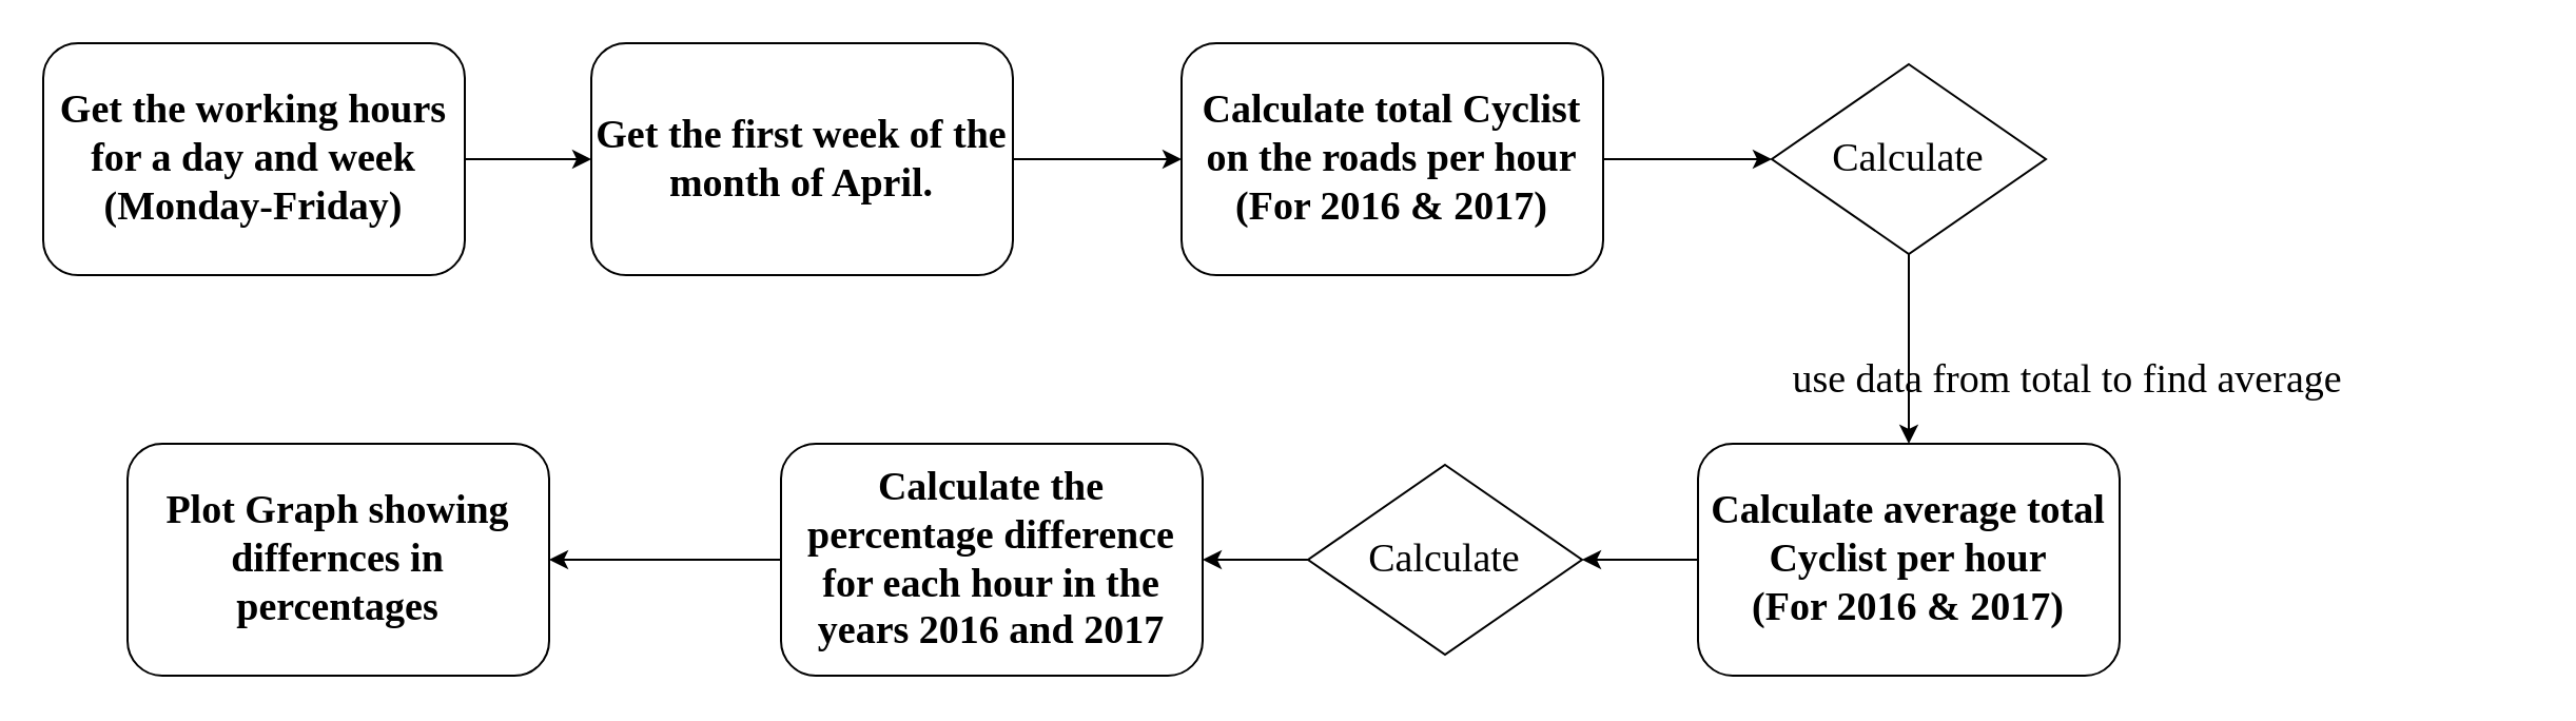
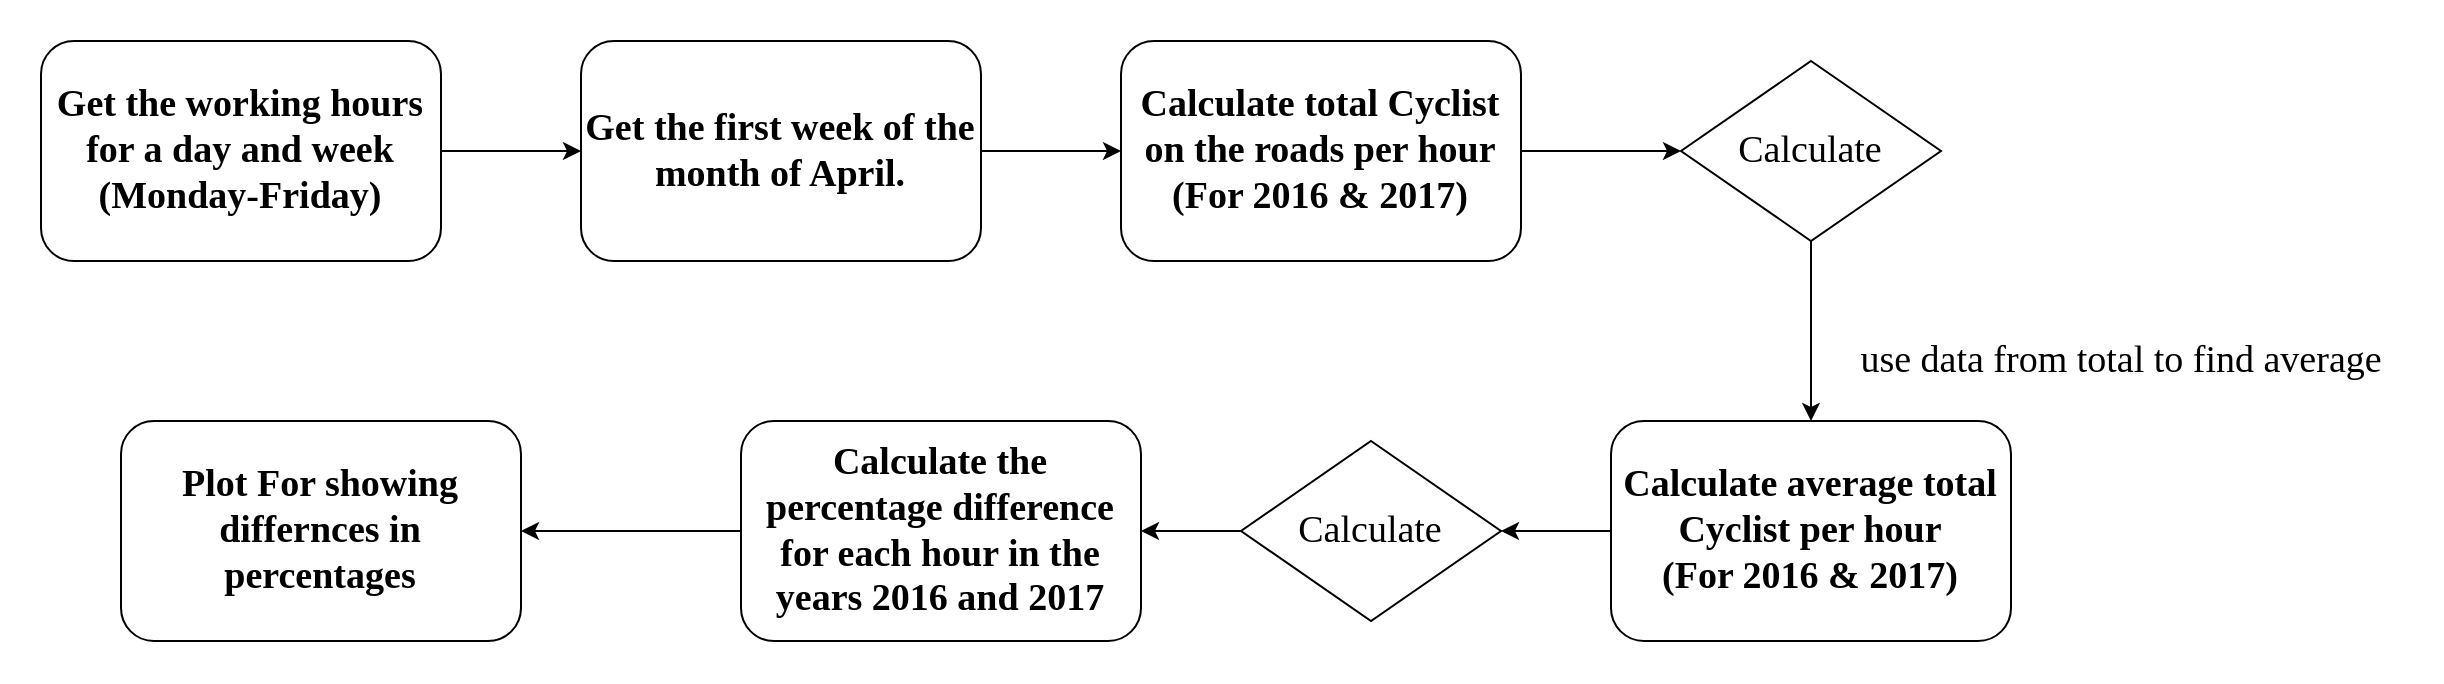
- <mxCell id="17" value="&lt;b&gt;&lt;font face=&quot;Times New Roman&quot; style=&quot;font-size: 19px&quot;&gt;Get the first week of the month of April.&lt;/font&gt;&lt;/b&gt;" style="rounded=1;whiteSpace=wrap;html=1;" vertex="1" parent="1"><mxGeometry x="280" y="20" width="200" height="110" as="geometry" /></mxCell>
+ <mxCell id="17" value="&lt;b&gt;&lt;font face=&quot;Times New Roman&quot; style=&quot;font-size: 19px&quot;&gt;Get the first week of the month of April.&lt;/font&gt;&lt;/b&gt;" style="rounded=1;whiteSpace=wrap;html=1;" vertex="1" parent="1"><mxGeometry x="290" y="20" width="200" height="110" as="geometry" /></mxCell>
- <mxCell id="13" value="use data from total to find average" style="text;html=1;align=center;verticalAlign=middle;resizable=0;points=[];autosize=1;strokeColor=none;fillColor=none;fontSize=19;fontFamily=Times New Roman;" vertex="1" parent="1"><mxGeometry x="840" y="165" width="280" height="30" as="geometry" /></mxCell>
+ <mxCell id="13" value="use data from total to find average" style="text;html=1;align=center;verticalAlign=middle;resizable=0;points=[];autosize=1;strokeColor=none;fillColor=none;fontSize=19;fontFamily=Times New Roman;" vertex="1" parent="1"><mxGeometry x="920" y="165" width="280" height="30" as="geometry" /></mxCell>
- <mxCell id="8" value="&lt;b&gt;&lt;font face=&quot;Times New Roman&quot; style=&quot;font-size: 19px&quot;&gt;Plot Graph showing differnces in percentages&lt;/font&gt;&lt;/b&gt;" style="rounded=1;whiteSpace=wrap;html=1;" vertex="1" parent="1"><mxGeometry x="60" y="210" width="200" height="110" as="geometry" /></mxCell>
+ <mxCell id="8" value="&lt;b&gt;&lt;font face=&quot;Times New Roman&quot; style=&quot;font-size: 19px&quot;&gt;Plot For showing differnces in percentages&lt;/font&gt;&lt;/b&gt;" style="rounded=1;whiteSpace=wrap;html=1;" vertex="1" parent="1"><mxGeometry x="60" y="210" width="200" height="110" as="geometry" /></mxCell>
